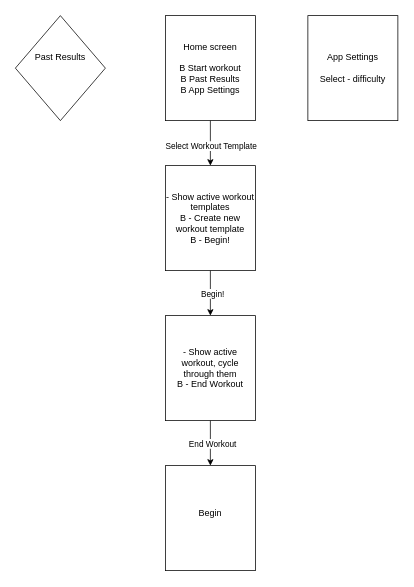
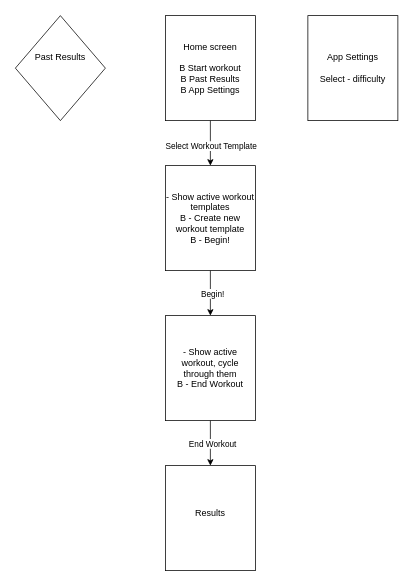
- <mxCell id="13" value="&lt;div&gt;&lt;br&gt;&lt;/div&gt;Begin&lt;br&gt;&lt;div&gt;&lt;br&gt;&lt;div&gt;&lt;br&gt;&lt;/div&gt;&lt;/div&gt;" style="rounded=0;whiteSpace=wrap;html=1;" vertex="1" parent="1"><mxGeometry x="220" y="620" width="120" height="140" as="geometry" /></mxCell>
+ <mxCell id="13" value="&lt;div&gt;&lt;br&gt;&lt;/div&gt;Results&lt;br&gt;&lt;div&gt;&lt;br&gt;&lt;div&gt;&lt;br&gt;&lt;/div&gt;&lt;/div&gt;" style="rounded=0;whiteSpace=wrap;html=1;" vertex="1" parent="1"><mxGeometry x="220" y="620" width="120" height="140" as="geometry" /></mxCell>
